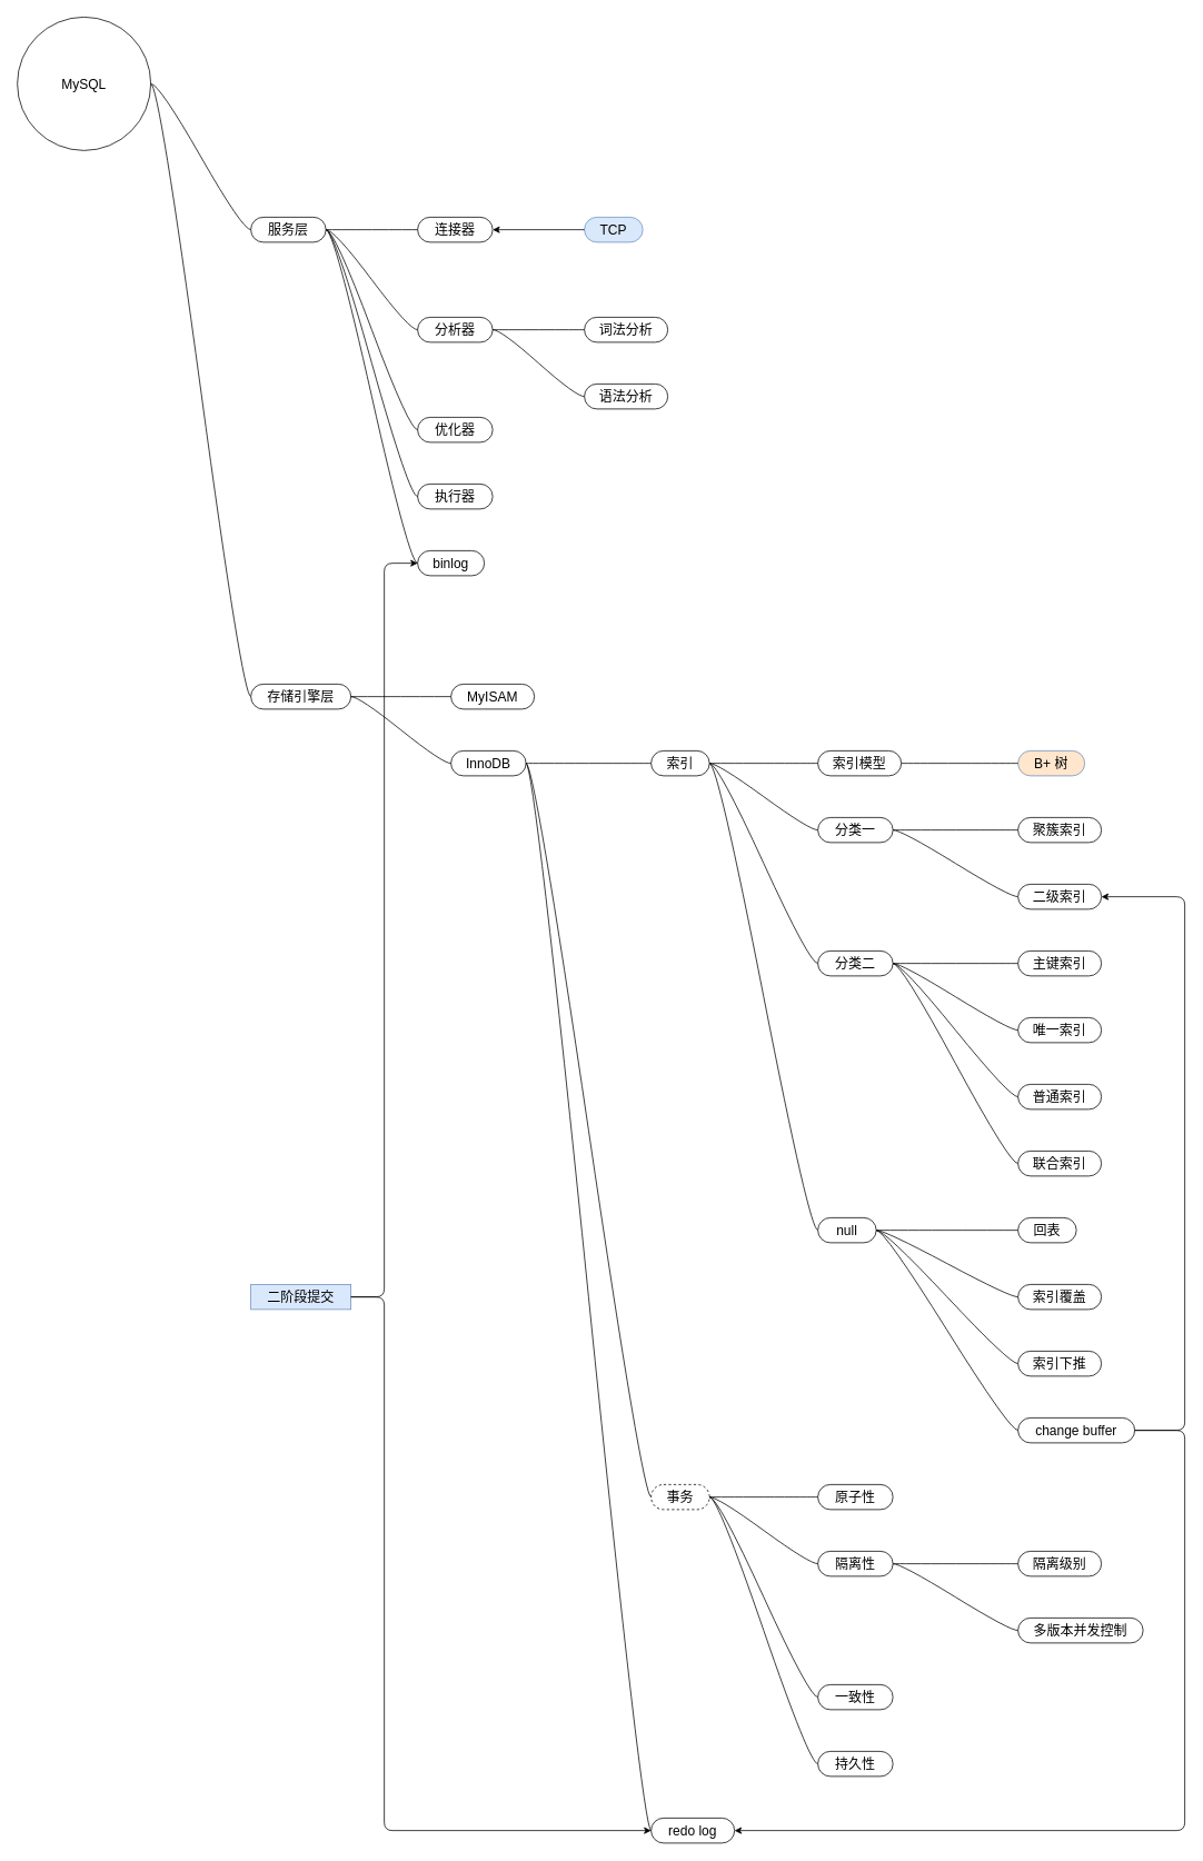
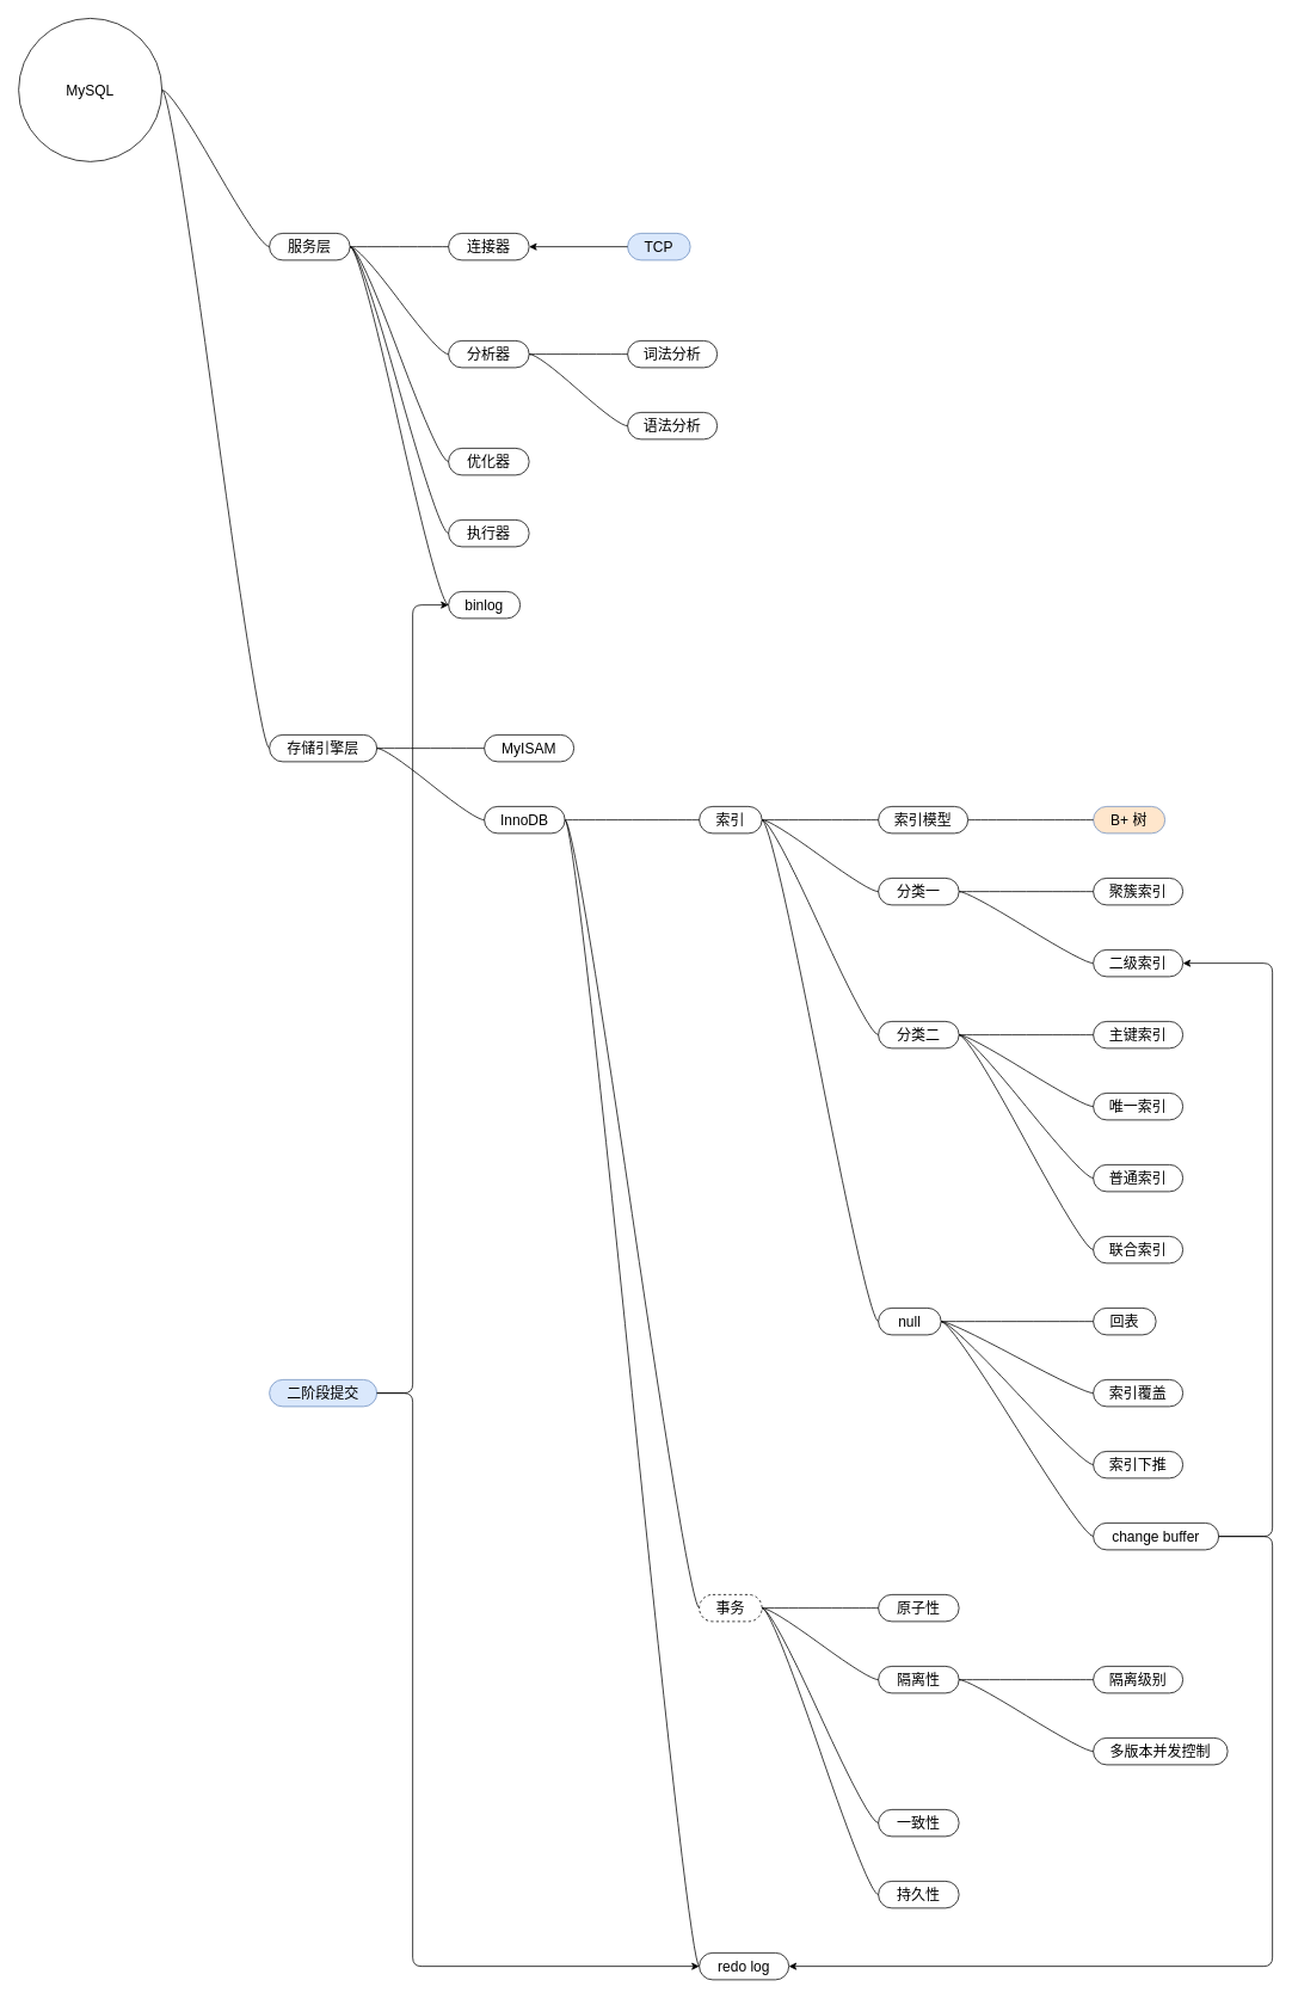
- <mxCell id="21" value="二阶段提交" style="whiteSpace=wrap;html=1;arcSize=50;align=center;verticalAlign=middle;strokeWidth=1;autosize=1;spacing=4;treeFolding=1;treeMoving=1;newEdgeStyle={&quot;edgeStyle&quot;:&quot;entityRelationEdgeStyle&quot;,&quot;startArrow&quot;:&quot;none&quot;,&quot;endArrow&quot;:&quot;none&quot;,&quot;segment&quot;:10,&quot;curved&quot;:1};fontSize=16;fillColor=#dae8fc;strokeColor=#6c8ebf;rounded=0;" parent="1" vertex="1"><mxGeometry x="300" y="1540" width="120" height="30" as="geometry" /></mxCell>
+ <mxCell id="21" value="二阶段提交" style="whiteSpace=wrap;html=1;rounded=1;arcSize=50;align=center;verticalAlign=middle;strokeWidth=1;autosize=1;spacing=4;treeFolding=1;treeMoving=1;newEdgeStyle={&quot;edgeStyle&quot;:&quot;entityRelationEdgeStyle&quot;,&quot;startArrow&quot;:&quot;none&quot;,&quot;endArrow&quot;:&quot;none&quot;,&quot;segment&quot;:10,&quot;curved&quot;:1};fontSize=16;fillColor=#dae8fc;strokeColor=#6c8ebf;" parent="1" vertex="1"><mxGeometry x="300" y="1540" width="120" height="30" as="geometry" /></mxCell>
